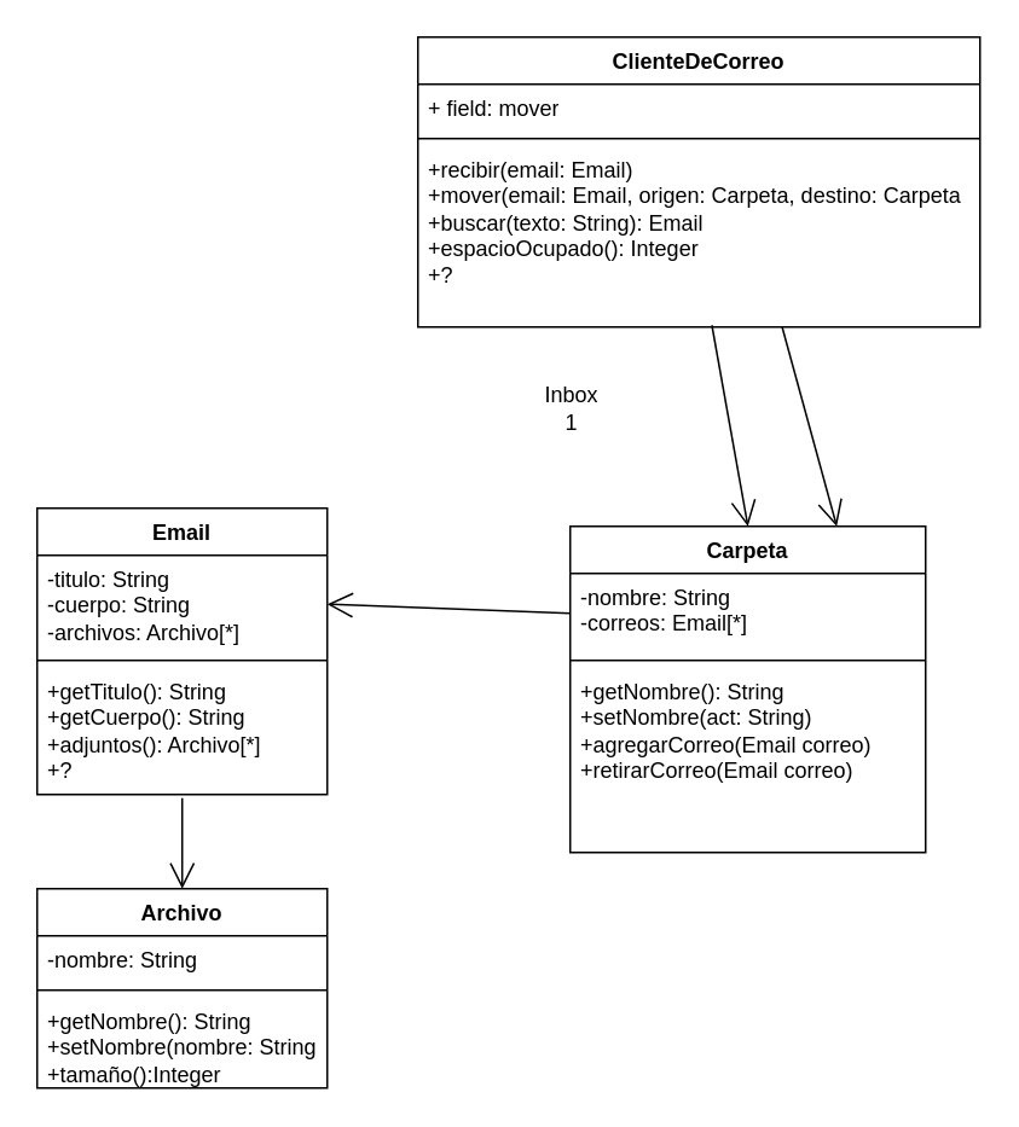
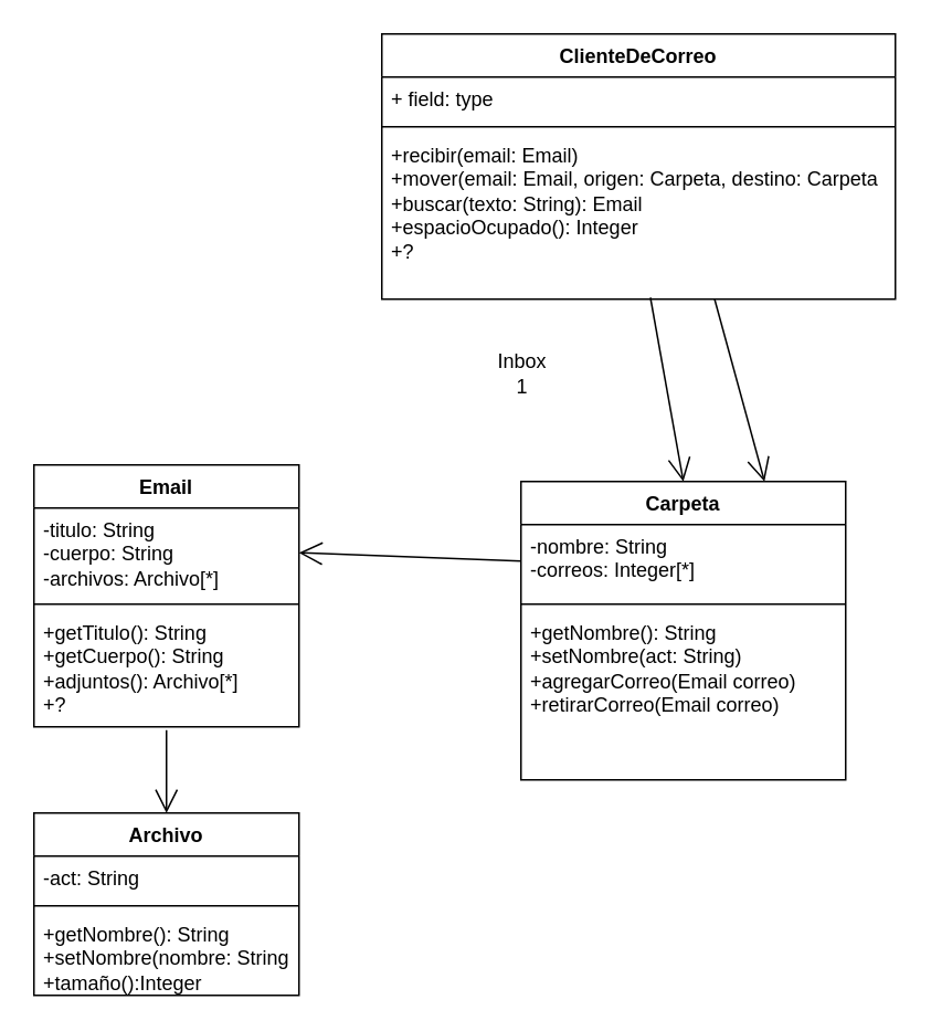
- <mxCell id="3" value="+ field: mover" style="text;strokeColor=none;fillColor=none;align=left;verticalAlign=top;spacingLeft=4;spacingRight=4;overflow=hidden;rotatable=0;points=[[0,0.5],[1,0.5]];portConstraint=eastwest;whiteSpace=wrap;html=1;" parent="2" vertex="1"><mxGeometry y="26" width="310" height="26" as="geometry" /></mxCell>
+ <mxCell id="3" value="+ field: type" style="text;strokeColor=none;fillColor=none;align=left;verticalAlign=top;spacingLeft=4;spacingRight=4;overflow=hidden;rotatable=0;points=[[0,0.5],[1,0.5]];portConstraint=eastwest;whiteSpace=wrap;html=1;" parent="2" vertex="1"><mxGeometry y="26" width="310" height="26" as="geometry" /></mxCell>
- <mxCell id="7" value="-nombre: String&lt;br&gt;-correos: Email[*]" style="text;strokeColor=none;fillColor=none;align=left;verticalAlign=top;spacingLeft=4;spacingRight=4;overflow=hidden;rotatable=0;points=[[0,0.5],[1,0.5]];portConstraint=eastwest;whiteSpace=wrap;html=1;" parent="6" vertex="1"><mxGeometry y="26" width="196" height="44" as="geometry" /></mxCell>
+ <mxCell id="7" value="-nombre: String&lt;br&gt;-correos: Integer[*]" style="text;strokeColor=none;fillColor=none;align=left;verticalAlign=top;spacingLeft=4;spacingRight=4;overflow=hidden;rotatable=0;points=[[0,0.5],[1,0.5]];portConstraint=eastwest;whiteSpace=wrap;html=1;" parent="6" vertex="1"><mxGeometry y="26" width="196" height="44" as="geometry" /></mxCell>
- <mxCell id="15" value="-nombre: String" style="text;strokeColor=none;fillColor=none;align=left;verticalAlign=top;spacingLeft=4;spacingRight=4;overflow=hidden;rotatable=0;points=[[0,0.5],[1,0.5]];portConstraint=eastwest;whiteSpace=wrap;html=1;" parent="14" vertex="1"><mxGeometry y="26" width="160" height="26" as="geometry" /></mxCell>
+ <mxCell id="15" value="-act: String" style="text;strokeColor=none;fillColor=none;align=left;verticalAlign=top;spacingLeft=4;spacingRight=4;overflow=hidden;rotatable=0;points=[[0,0.5],[1,0.5]];portConstraint=eastwest;whiteSpace=wrap;html=1;" parent="14" vertex="1"><mxGeometry y="26" width="160" height="26" as="geometry" /></mxCell>
